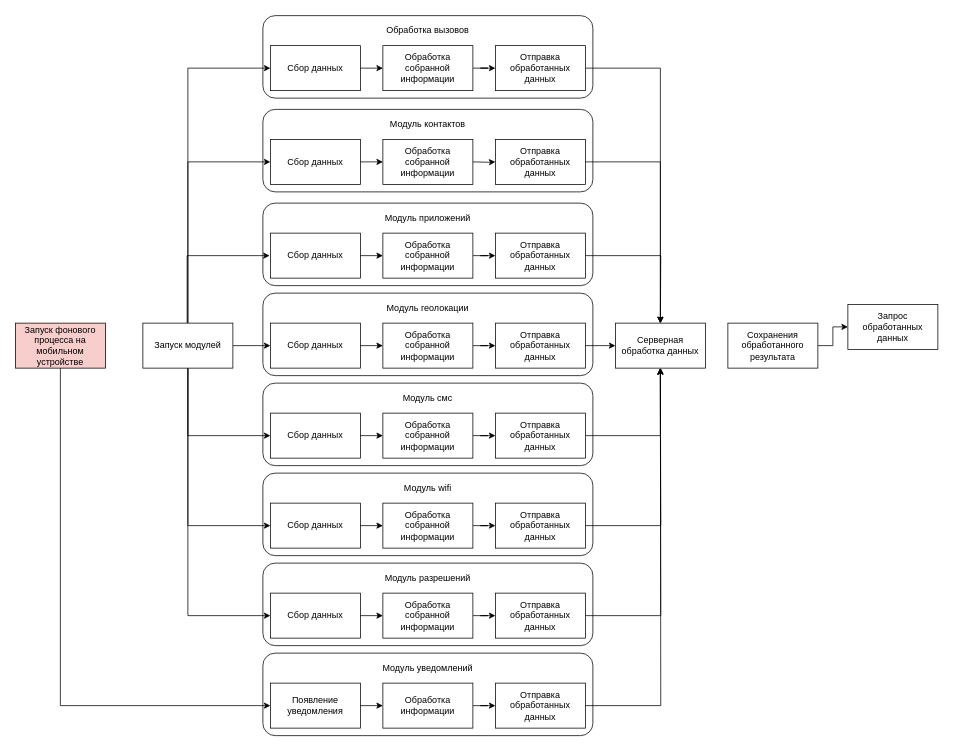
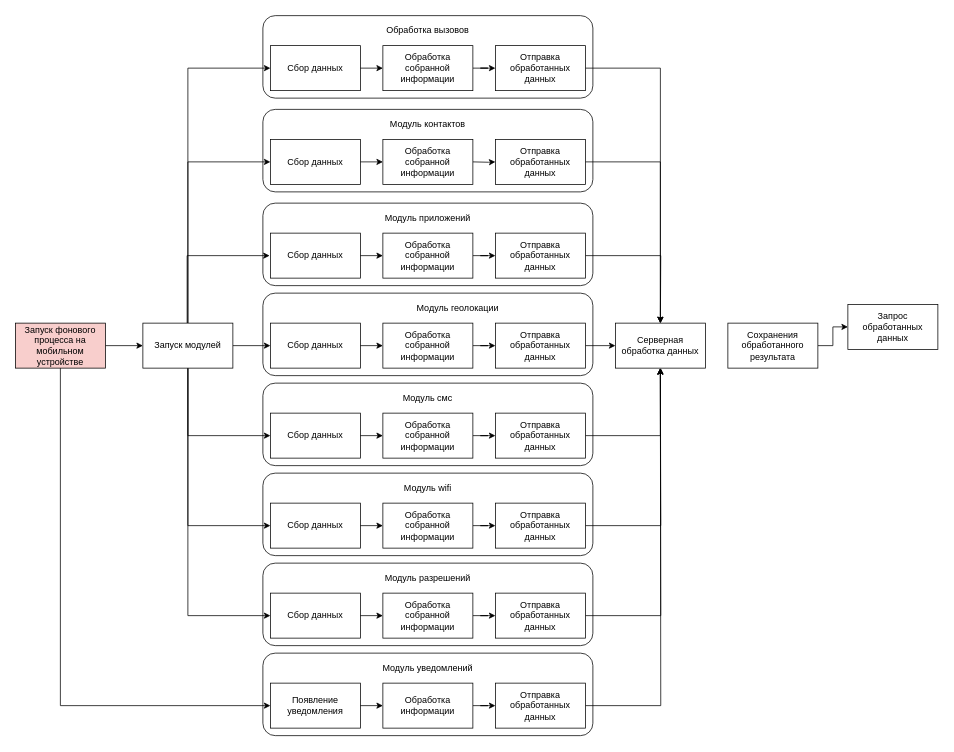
- <mxCell id="39" value="Модуль геолокации" style="text;html=1;strokeColor=none;fillColor=none;align=center;verticalAlign=middle;whiteSpace=wrap;rounded=0;" vertex="1" parent="1"><mxGeometry x="500" y="400" width="140" height="20" as="geometry" /></mxCell>
+ <mxCell id="39" value="Модуль геолокации" style="text;html=1;strokeColor=none;fillColor=none;align=center;verticalAlign=middle;whiteSpace=wrap;rounded=0;" vertex="1" parent="1"><mxGeometry x="540" y="400" width="140" height="20" as="geometry" /></mxCell>
+ <mxCell id="3" value="" style="edgeStyle=orthogonalEdgeStyle;rounded=0;orthogonalLoop=1;jettySize=auto;html=1;" edge="1" parent="1" source="4" target="79"><mxGeometry relative="1" as="geometry" /></mxCell>
